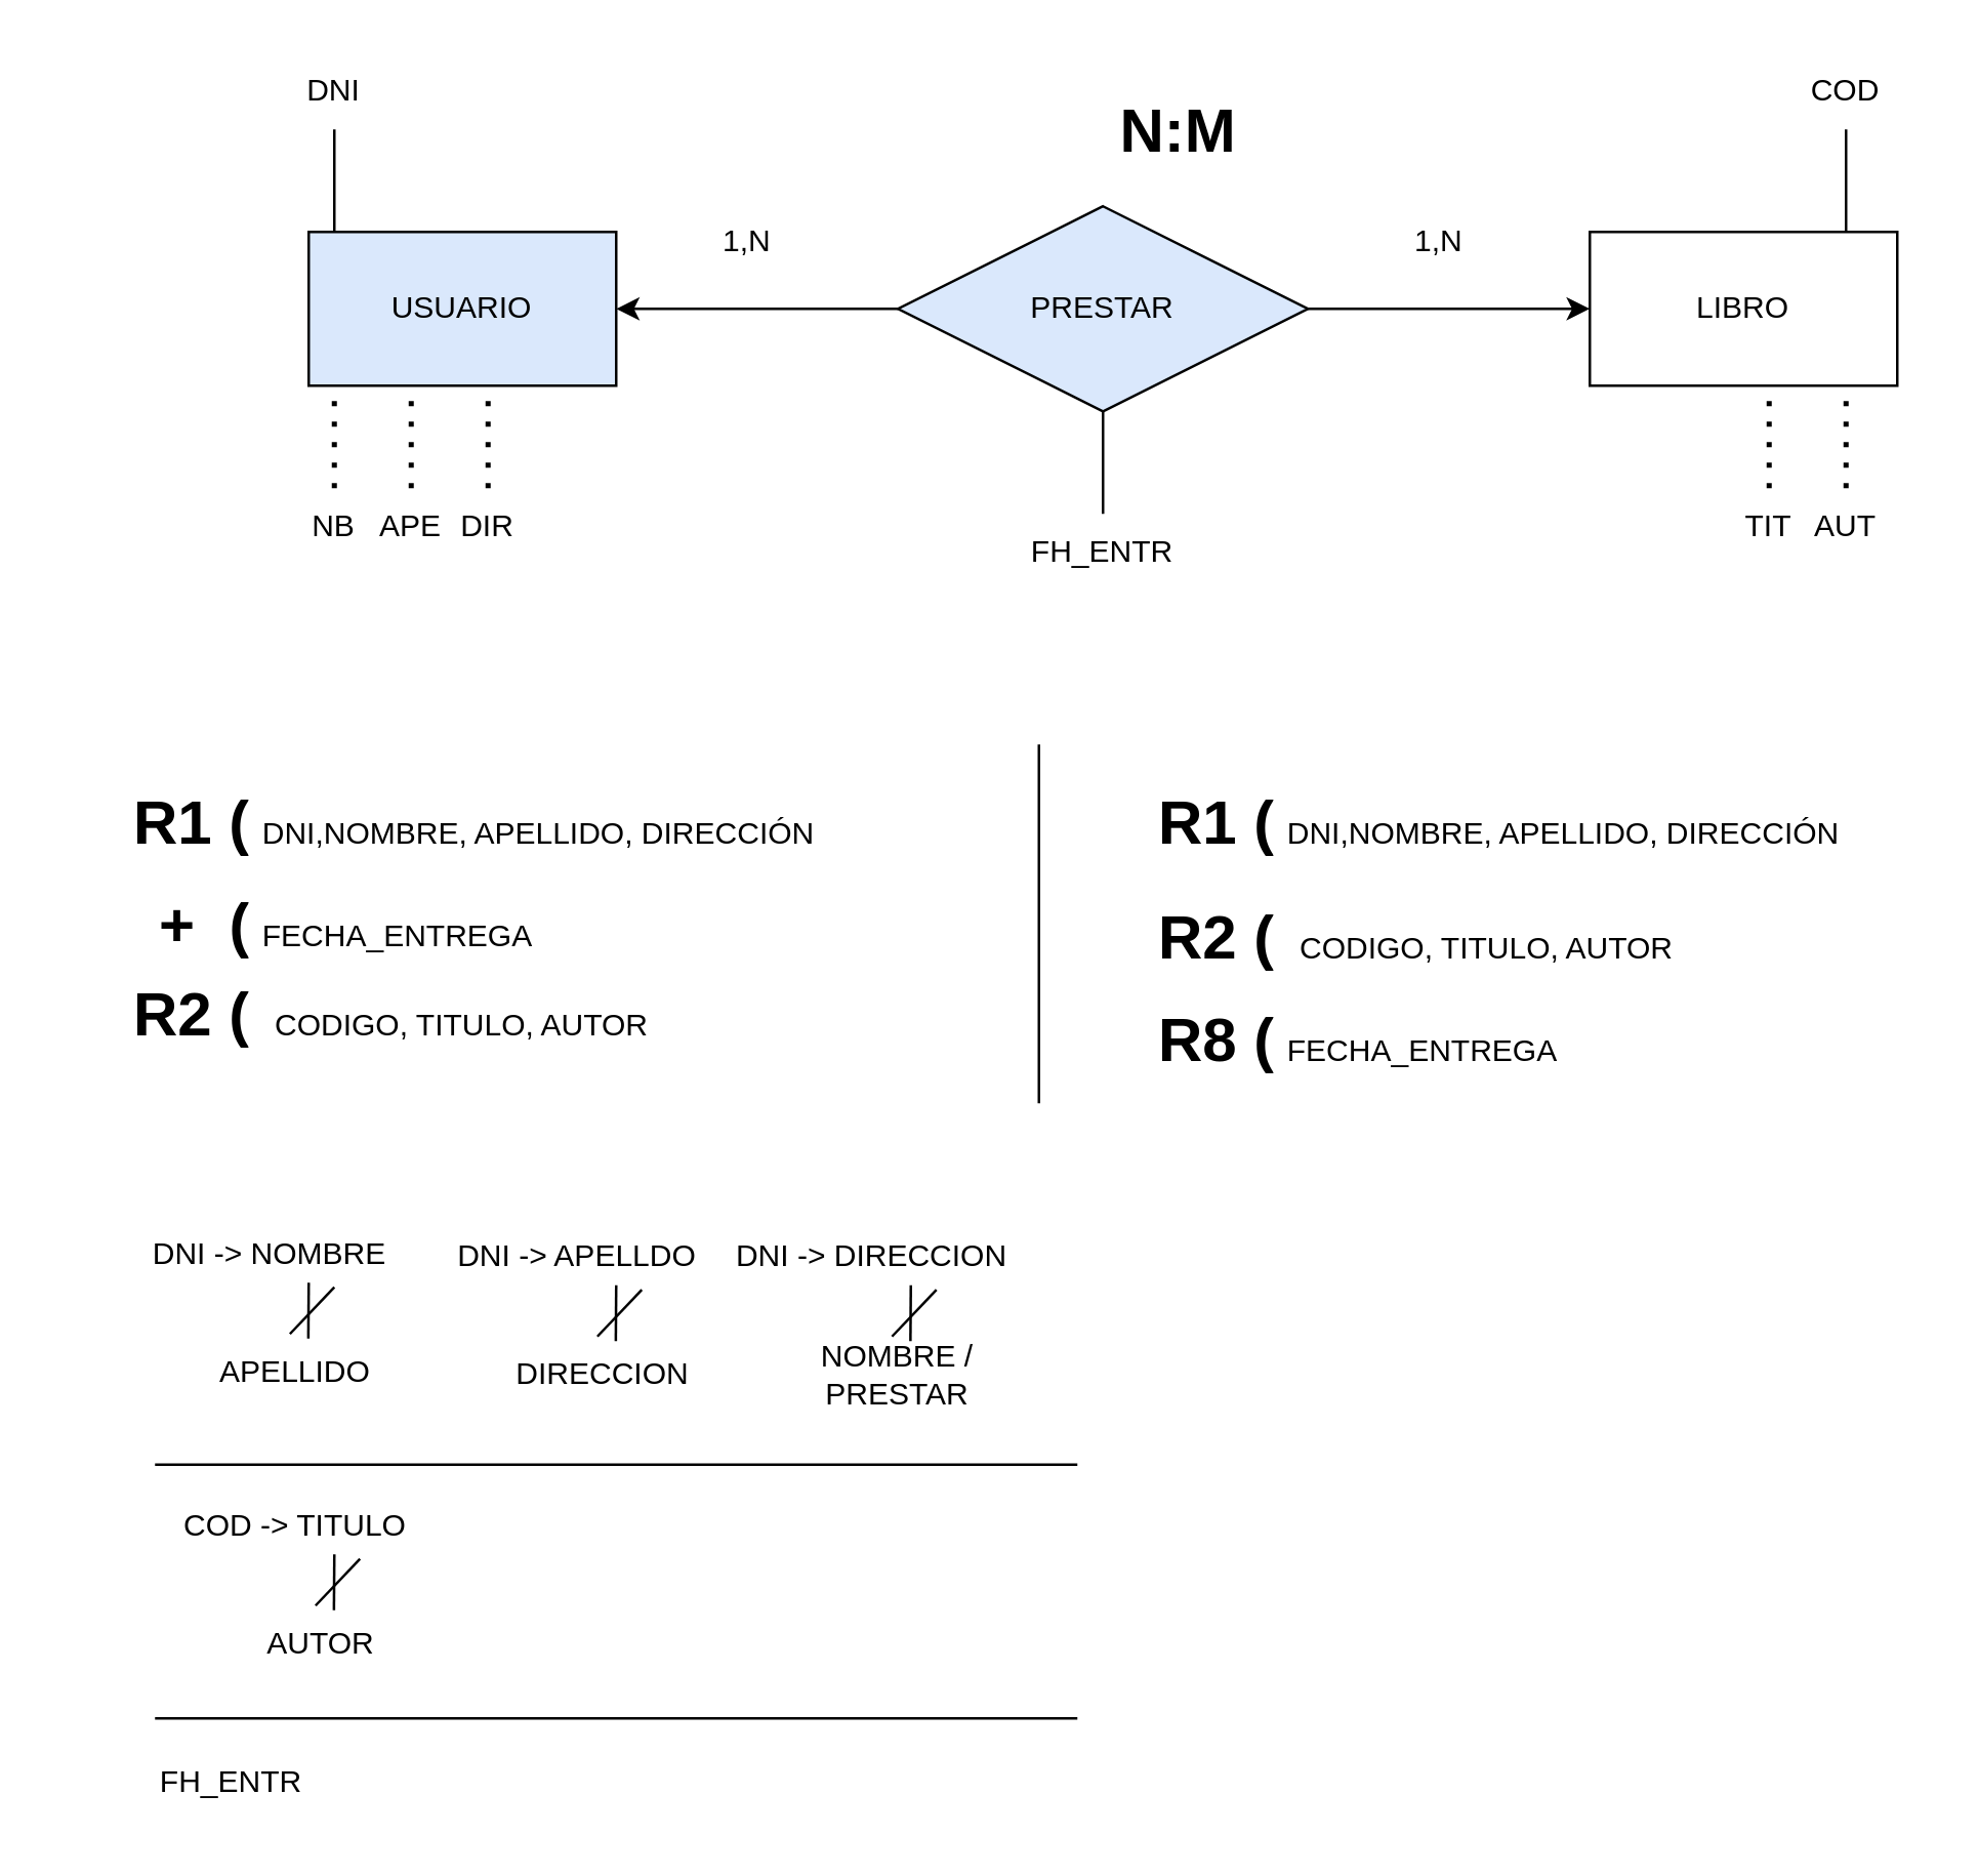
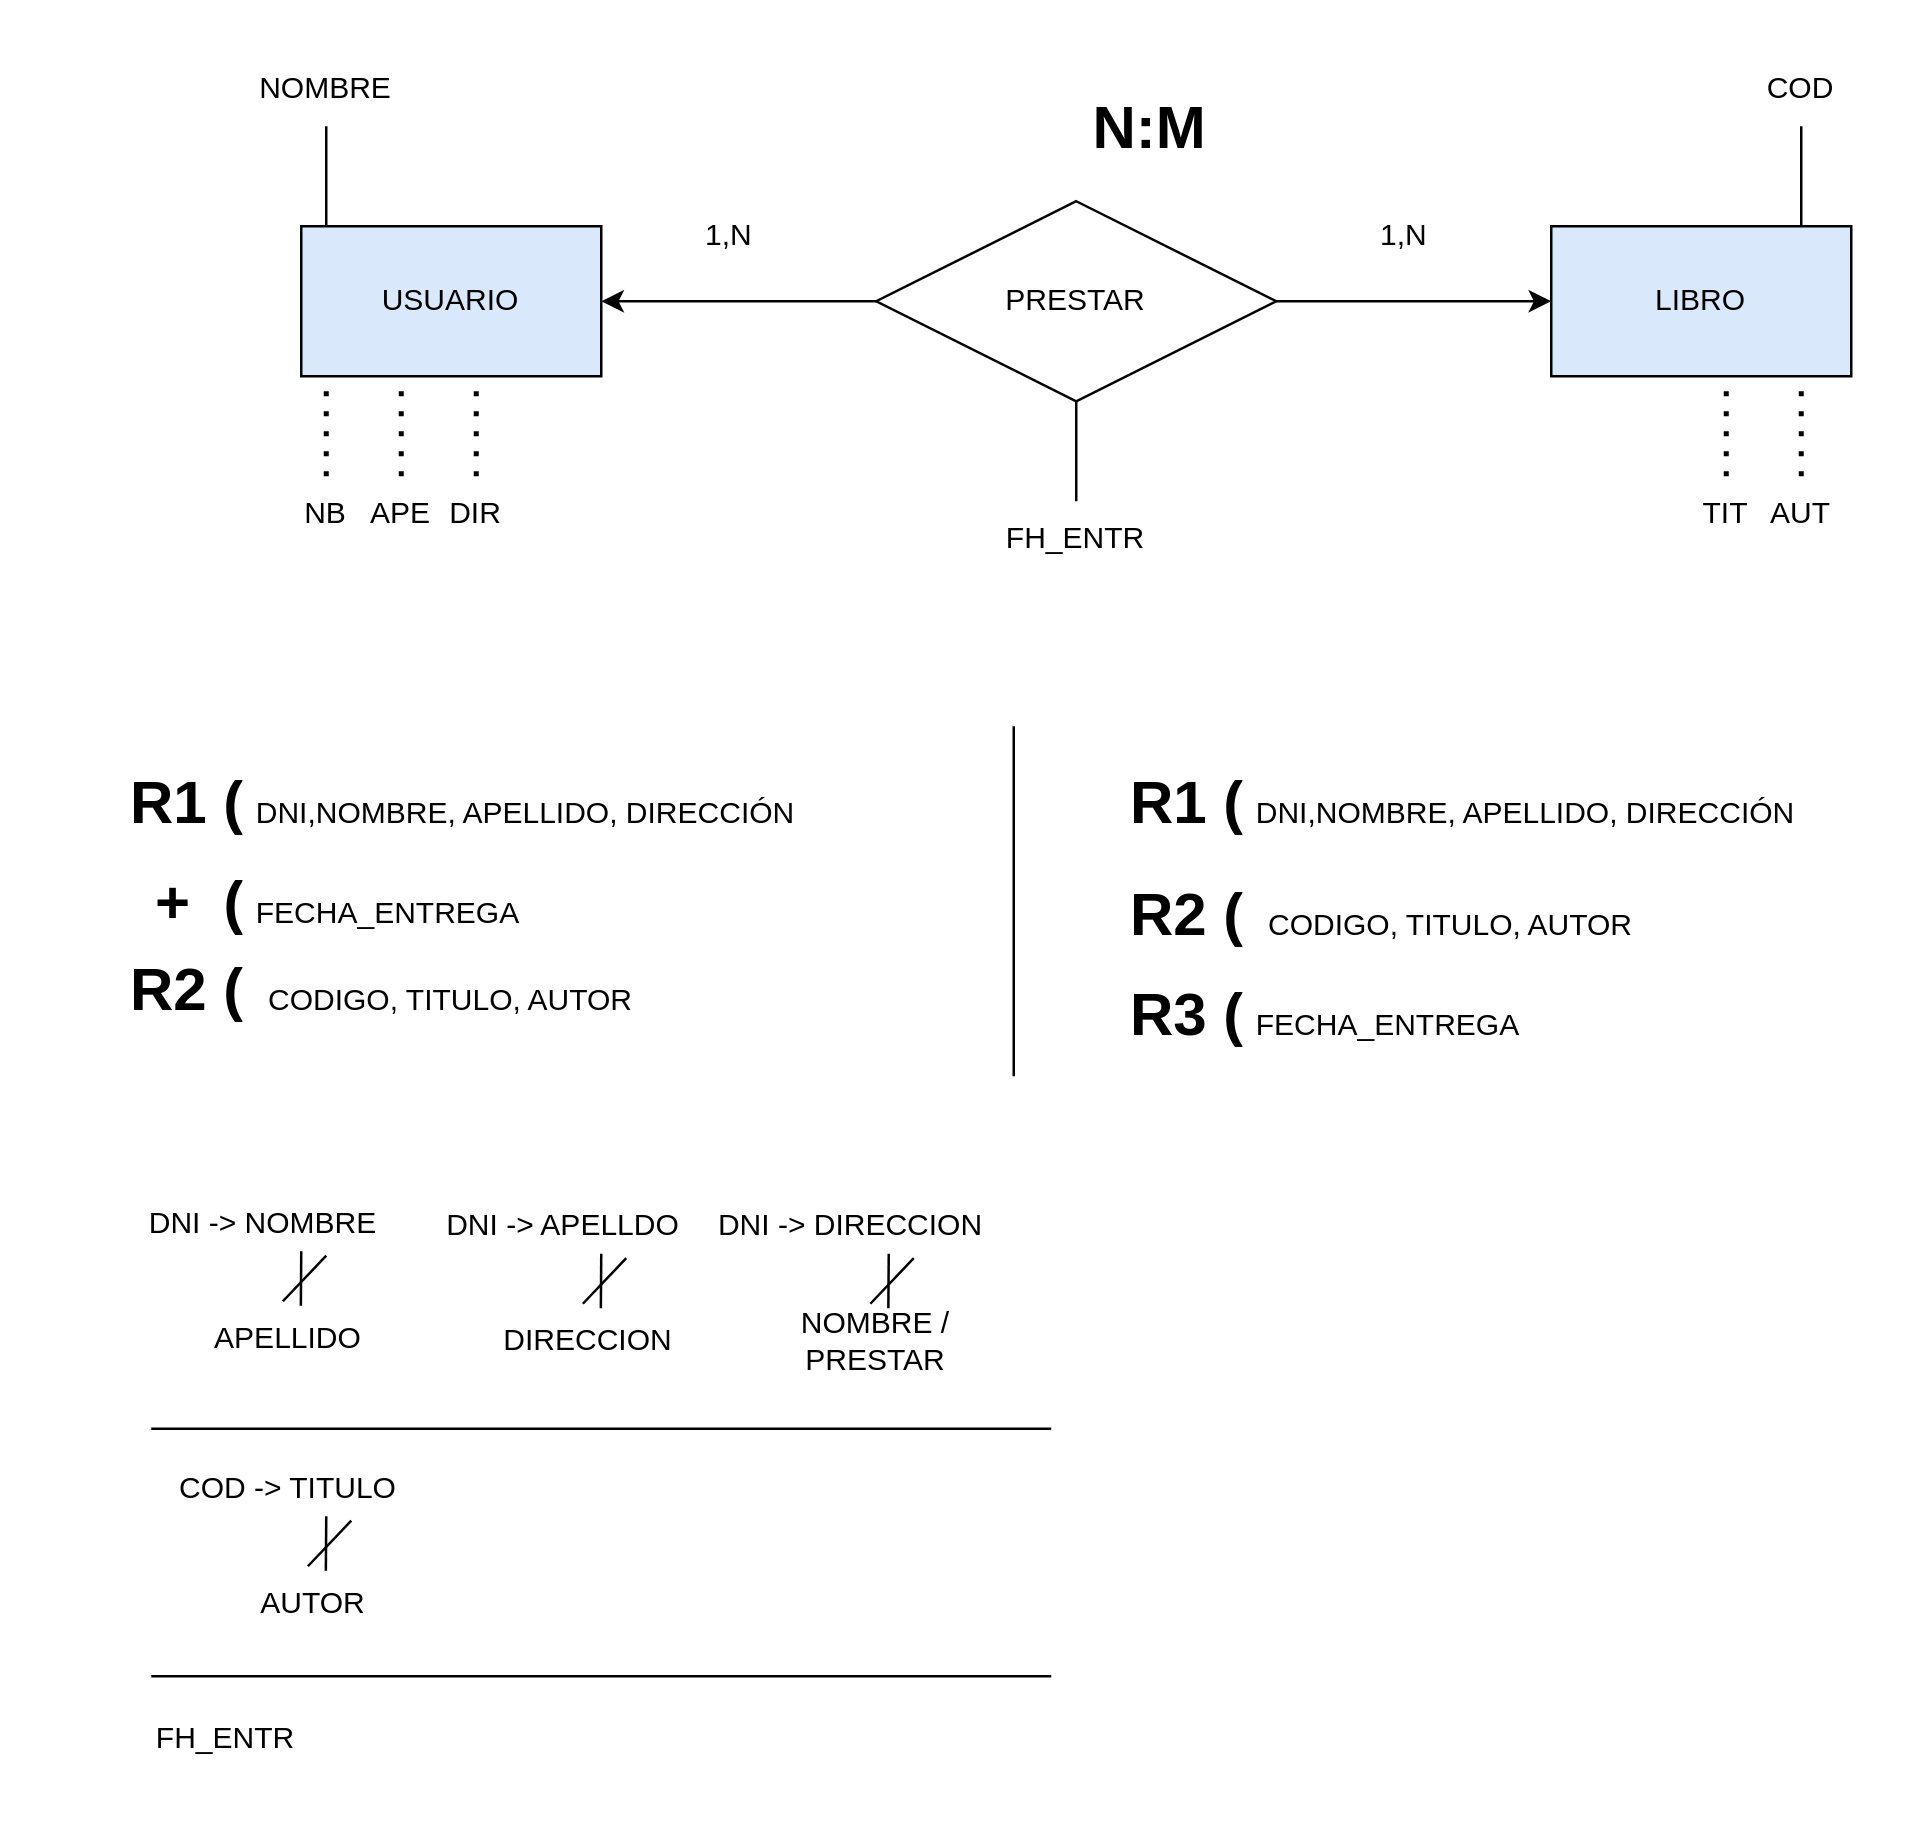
- <mxCell id="11" value="DNI" style="text;html=1;align=center;verticalAlign=middle;whiteSpace=wrap;rounded=0;" parent="1" vertex="1"><mxGeometry x="100" y="20" width="60" height="30" as="geometry" /></mxCell>
+ <mxCell id="11" value="NOMBRE" style="text;html=1;align=center;verticalAlign=middle;whiteSpace=wrap;rounded=0;" parent="1" vertex="1"><mxGeometry x="100" y="20" width="60" height="30" as="geometry" /></mxCell>
- <mxCell id="4" value="PRESTAR" style="rhombus;whiteSpace=wrap;html=1;fillColor=#dae8fc;" parent="1" vertex="1"><mxGeometry x="350" y="80" width="160" height="80" as="geometry" /></mxCell>
+ <mxCell id="4" value="PRESTAR" style="rhombus;whiteSpace=wrap;html=1;" parent="1" vertex="1"><mxGeometry x="350" y="80" width="160" height="80" as="geometry" /></mxCell>
- <mxCell id="3" value="LIBRO" style="rounded=0;whiteSpace=wrap;html=1;" parent="1" vertex="1"><mxGeometry x="620" y="90" width="120" height="60" as="geometry" /></mxCell>
+ <mxCell id="3" value="LIBRO" style="rounded=0;whiteSpace=wrap;html=1;fillColor=#dae8fc;" parent="1" vertex="1"><mxGeometry x="620" y="90" width="120" height="60" as="geometry" /></mxCell>
- <mxCell id="36" value="&lt;h1 style=&quot;margin-top: 0px;&quot;&gt;R8 (&lt;/h1&gt;" style="text;html=1;whiteSpace=wrap;overflow=hidden;rounded=0;" parent="1" vertex="1"><mxGeometry x="450" y="385" width="70" height="40" as="geometry" /></mxCell>
+ <mxCell id="36" value="&lt;h1 style=&quot;margin-top: 0px;&quot;&gt;R3 (&lt;/h1&gt;" style="text;html=1;whiteSpace=wrap;overflow=hidden;rounded=0;" parent="1" vertex="1"><mxGeometry x="450" y="385" width="70" height="40" as="geometry" /></mxCell>
